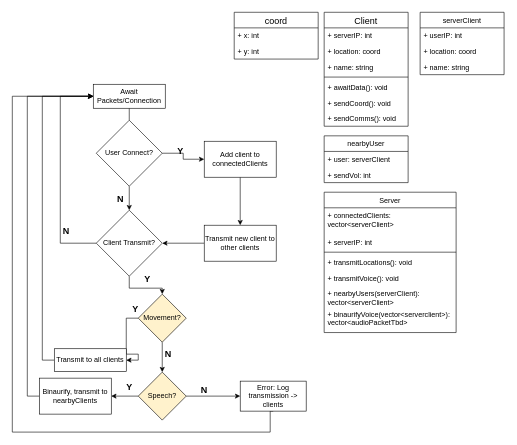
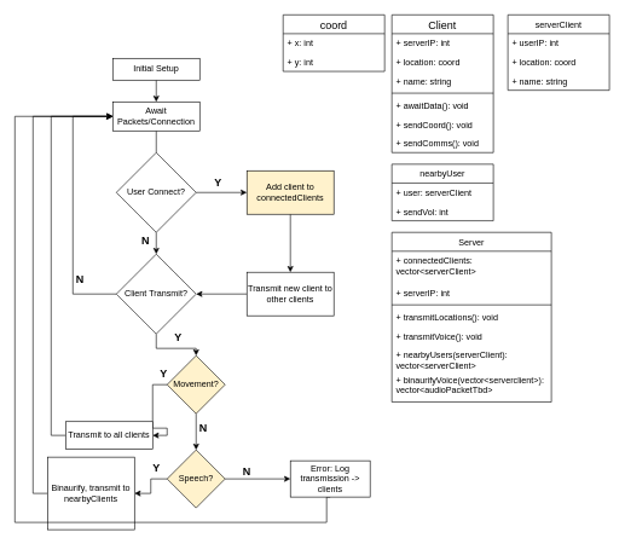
+ <mxCell id="3" value="Initial Setup" style="rounded=0;whiteSpace=wrap;html=1;" vertex="1" parent="1"><mxGeometry x="155" y="80" width="120" height="30" as="geometry" /></mxCell>
+ <mxCell id="2" style="edgeStyle=orthogonalEdgeStyle;rounded=0;orthogonalLoop=1;jettySize=auto;html=1;exitX=0.5;exitY=1;exitDx=0;exitDy=0;entryX=0.5;entryY=0;entryDx=0;entryDy=0;" edge="1" parent="1" source="3" target="5"><mxGeometry relative="1" as="geometry" /></mxCell>
- <mxCell id="8" value="User Connect?" style="rhombus;whiteSpace=wrap;html=1;" vertex="1" parent="1"><mxGeometry x="160" y="200" width="110" height="110" as="geometry" /></mxCell>
+ <mxCell id="8" value="User Connect?" style="rhombus;whiteSpace=wrap;html=1;" vertex="1" parent="1"><mxGeometry x="160" y="210" width="110" height="110" as="geometry" /></mxCell>
- <mxCell id="10" value="Add client to connectedClients" style="rounded=0;whiteSpace=wrap;html=1;" vertex="1" parent="1"><mxGeometry x="340" y="235" width="120" height="60" as="geometry" /></mxCell>
+ <mxCell id="10" value="Add client to connectedClients" style="rounded=0;whiteSpace=wrap;html=1;fillColor=#fff2cc;" vertex="1" parent="1"><mxGeometry x="340" y="235" width="120" height="60" as="geometry" /></mxCell>
- <mxCell id="52" value="Binaurify, transmit to nearbyClients" style="rounded=0;whiteSpace=wrap;html=1;fontSize=12;" vertex="1" parent="1"><mxGeometry x="65" y="630" width="120" height="60" as="geometry" /></mxCell>
+ <mxCell id="52" value="Binaurify, transmit to nearbyClients" style="rounded=0;whiteSpace=wrap;html=1;fontSize=12;" vertex="1" parent="1"><mxGeometry x="65" y="630" width="120" height="100" as="geometry" /></mxCell>
